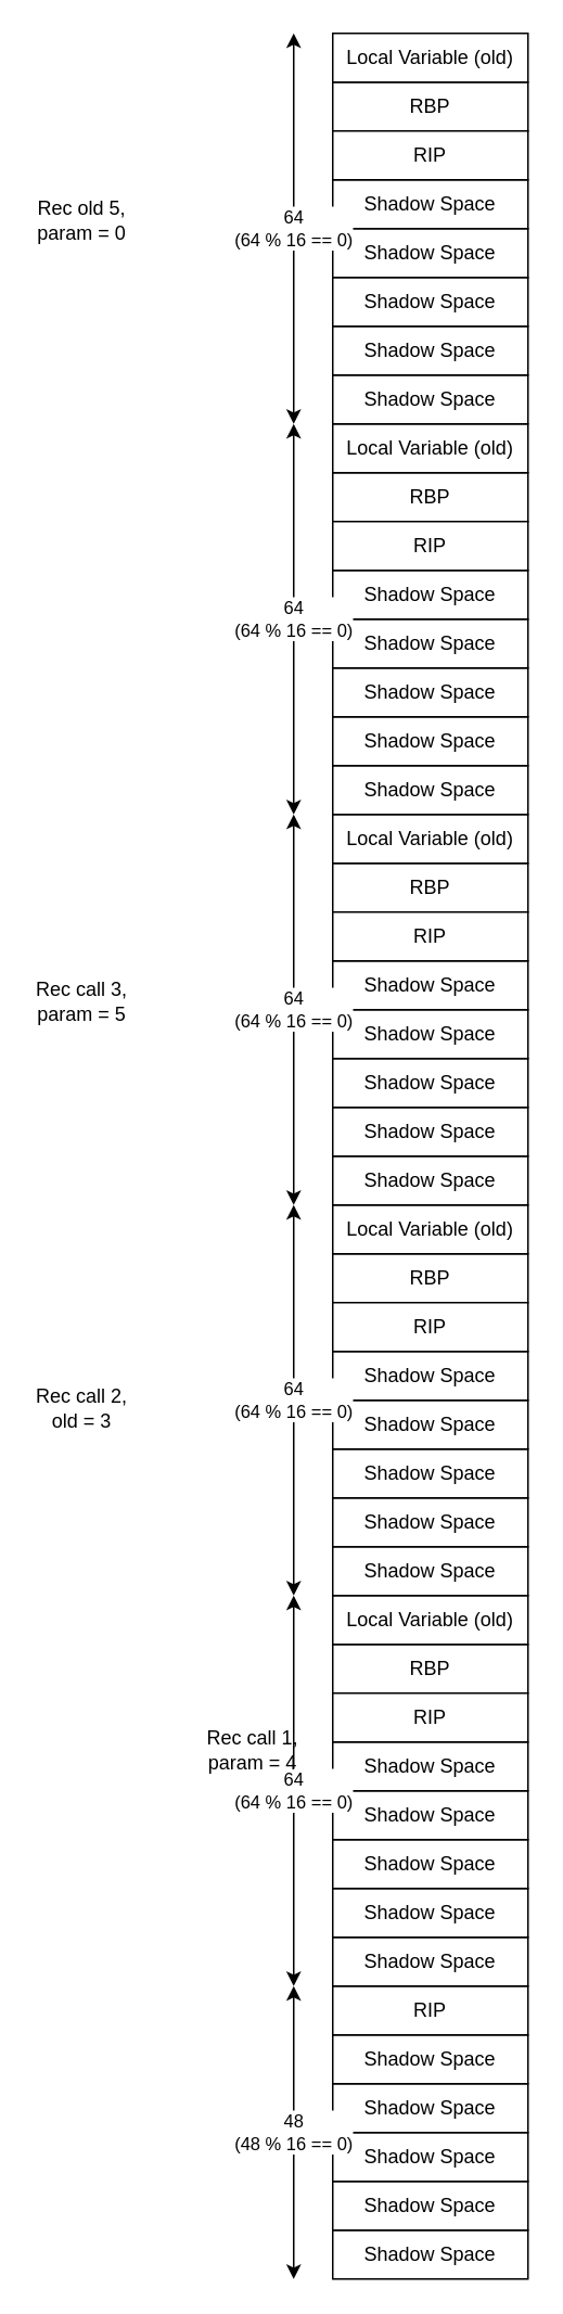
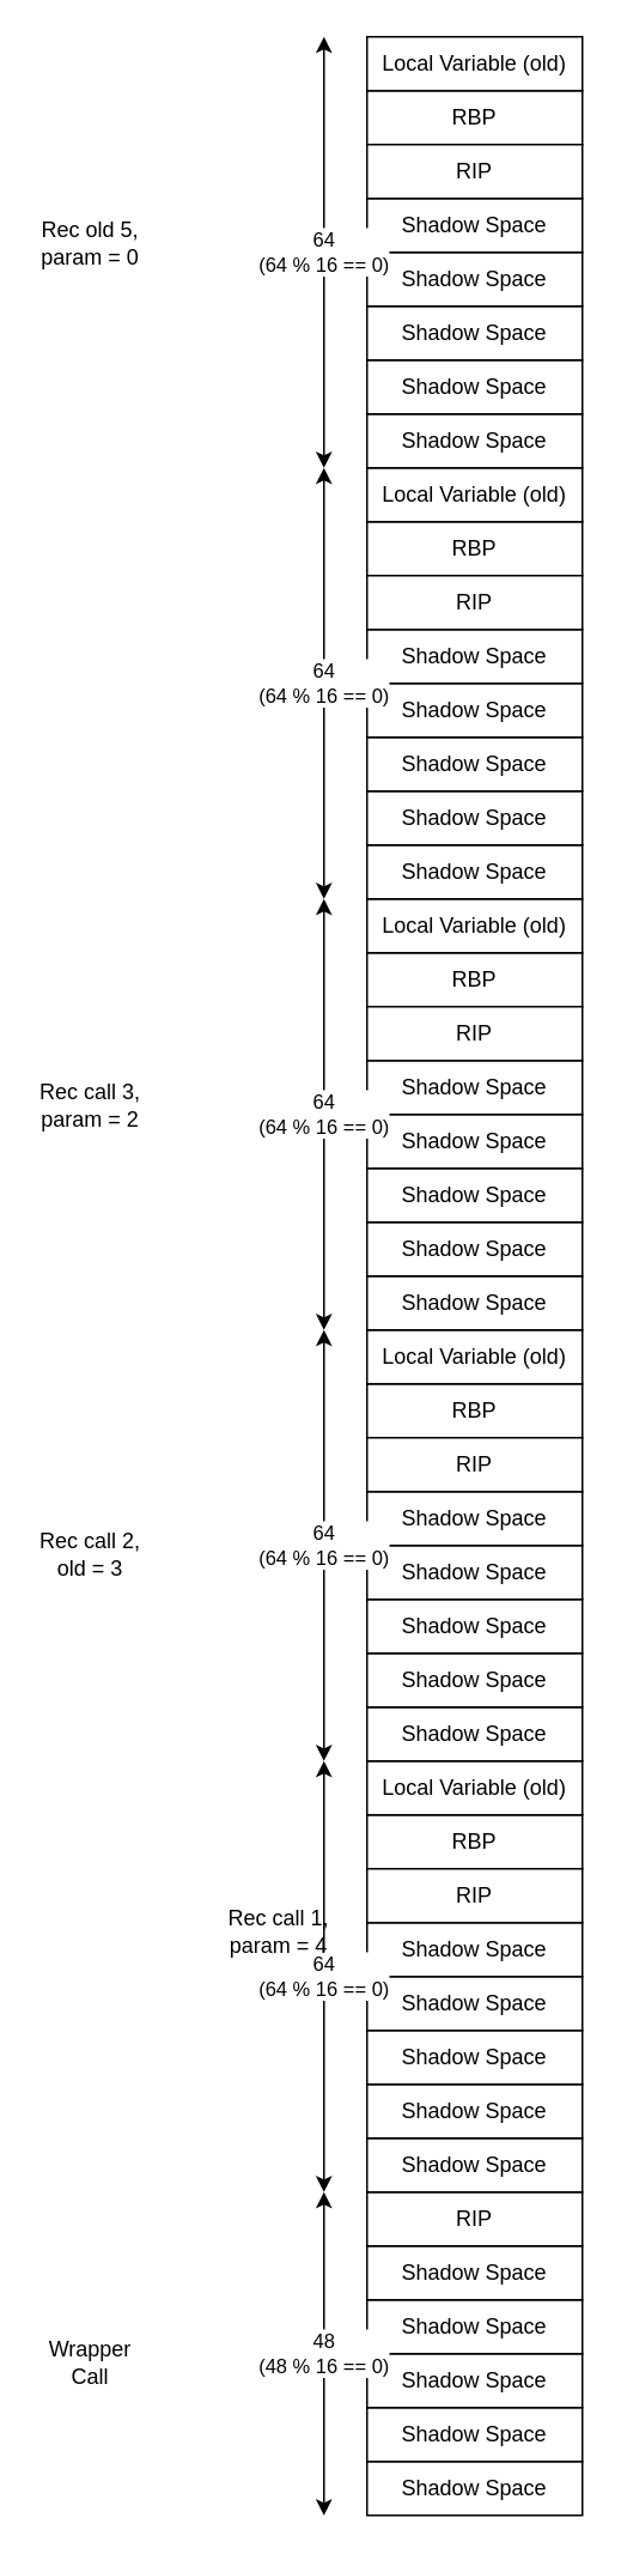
- <mxCell id="57" value="Rec call 3, param = 5" style="text;html=1;strokeColor=none;fillColor=none;align=center;verticalAlign=middle;whiteSpace=wrap;rounded=0;" vertex="1" parent="1"><mxGeometry x="20" y="600" width="60" height="30" as="geometry" /></mxCell>
+ <mxCell id="57" value="Rec call 3, param = 2" style="text;html=1;strokeColor=none;fillColor=none;align=center;verticalAlign=middle;whiteSpace=wrap;rounded=0;" vertex="1" parent="1"><mxGeometry x="20" y="600" width="60" height="30" as="geometry" /></mxCell>
+ <mxCell id="54" value="Wrapper Call" style="text;html=1;strokeColor=none;fillColor=none;align=center;verticalAlign=middle;whiteSpace=wrap;rounded=0;" vertex="1" parent="1"><mxGeometry x="20" y="1300" width="60" height="30" as="geometry" /></mxCell>
